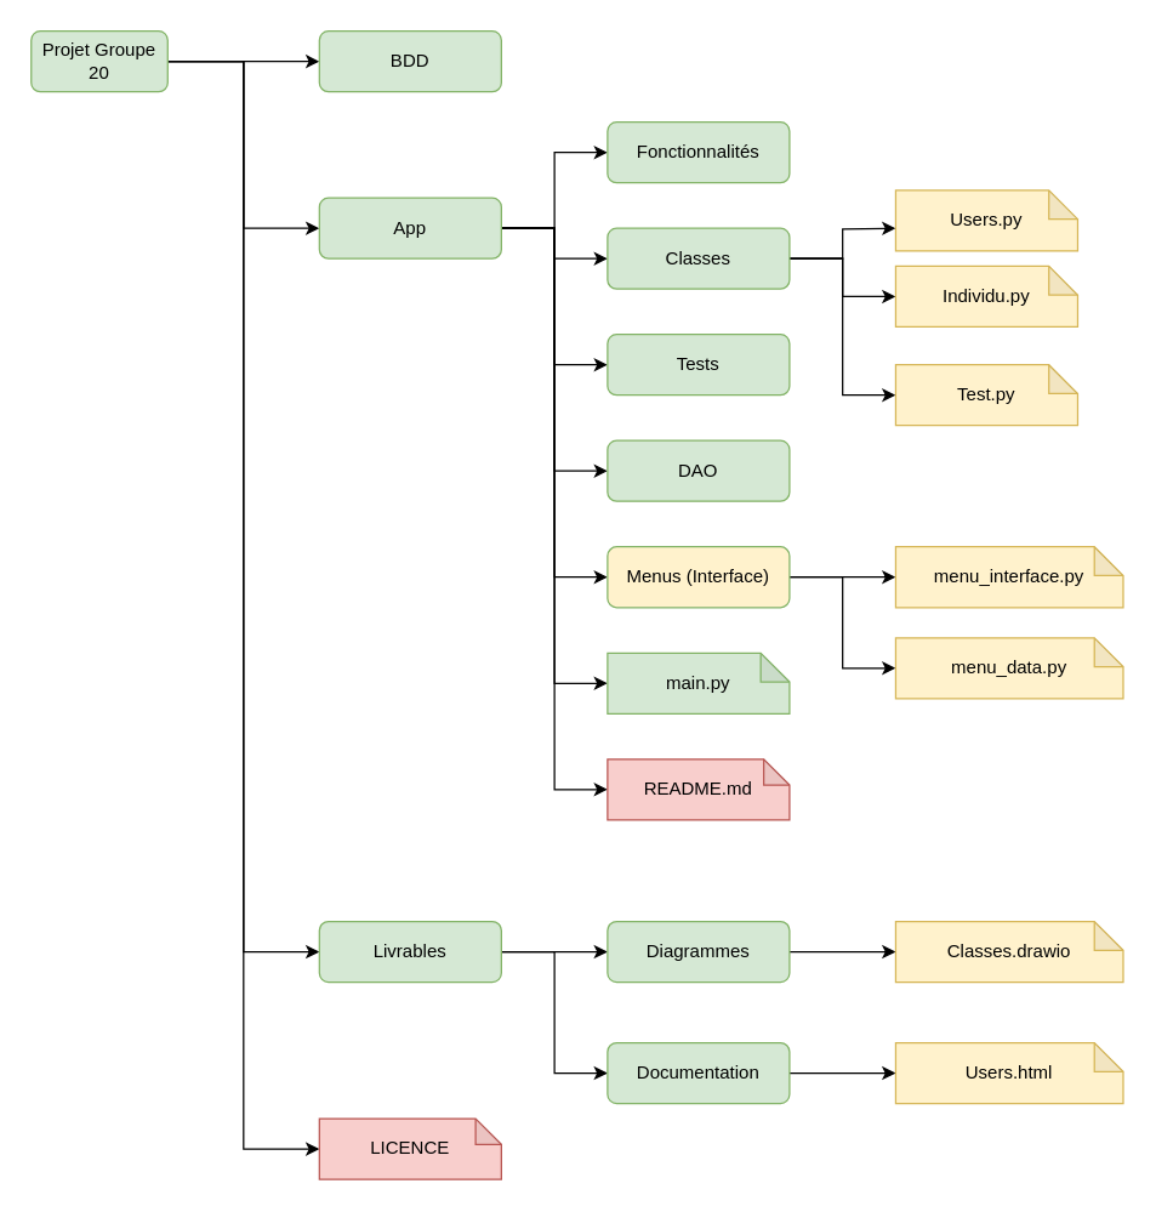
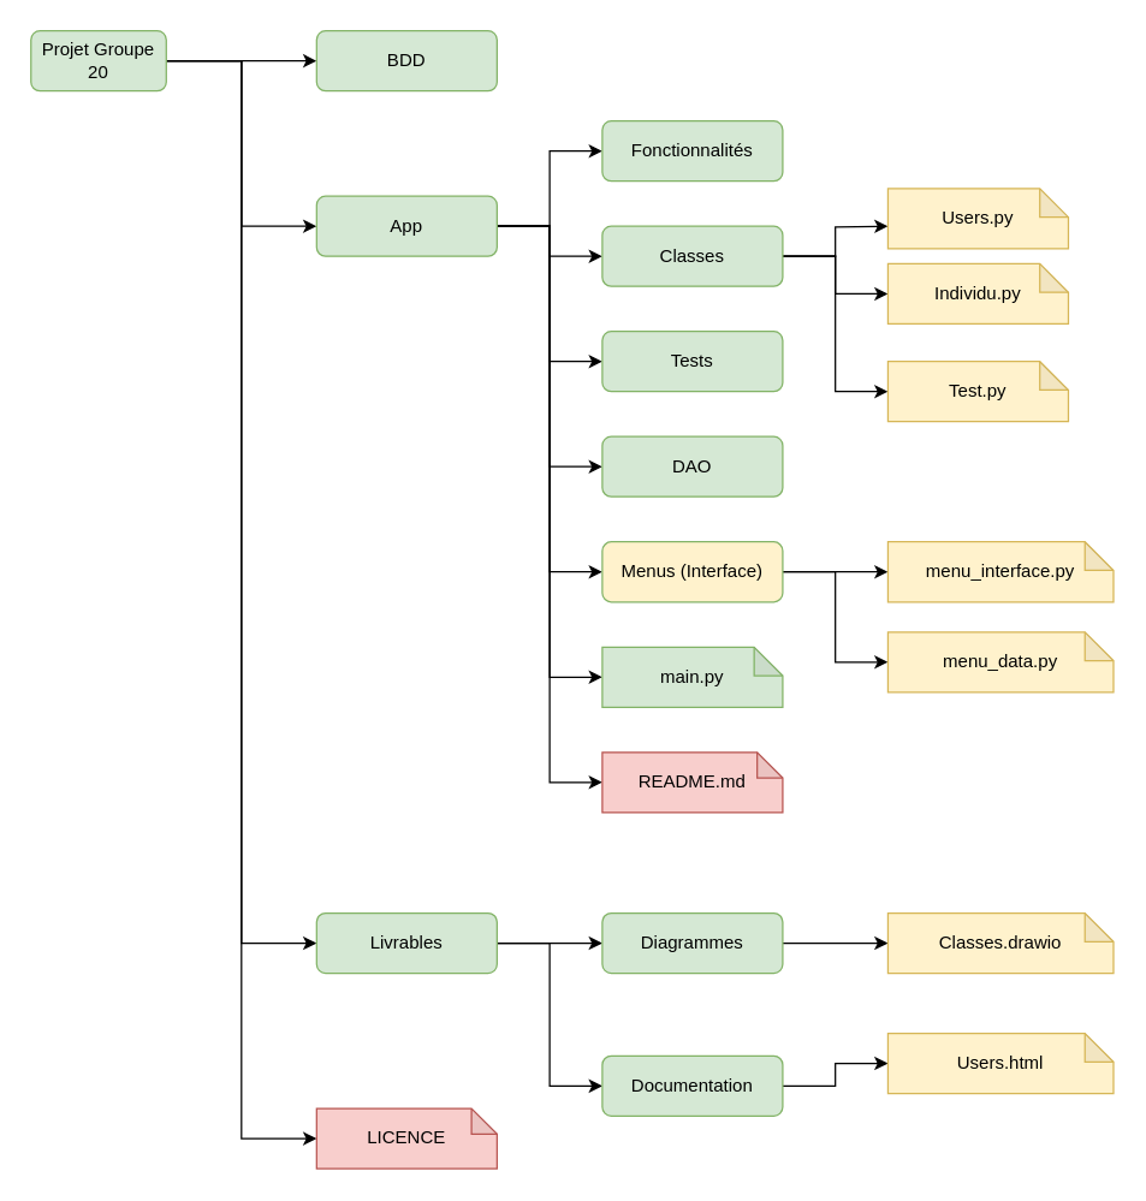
- <mxCell id="22" value="Documentation" style="rounded=1;whiteSpace=wrap;html=1;fillColor=#d5e8d4;strokeColor=#82b366;" vertex="1" parent="1"><mxGeometry x="400" y="687" width="120" height="40" as="geometry" /></mxCell>
+ <mxCell id="22" value="Documentation" style="rounded=1;whiteSpace=wrap;html=1;fillColor=#d5e8d4;strokeColor=#82b366;" vertex="1" parent="1"><mxGeometry x="400" y="702" width="120" height="40" as="geometry" /></mxCell>
